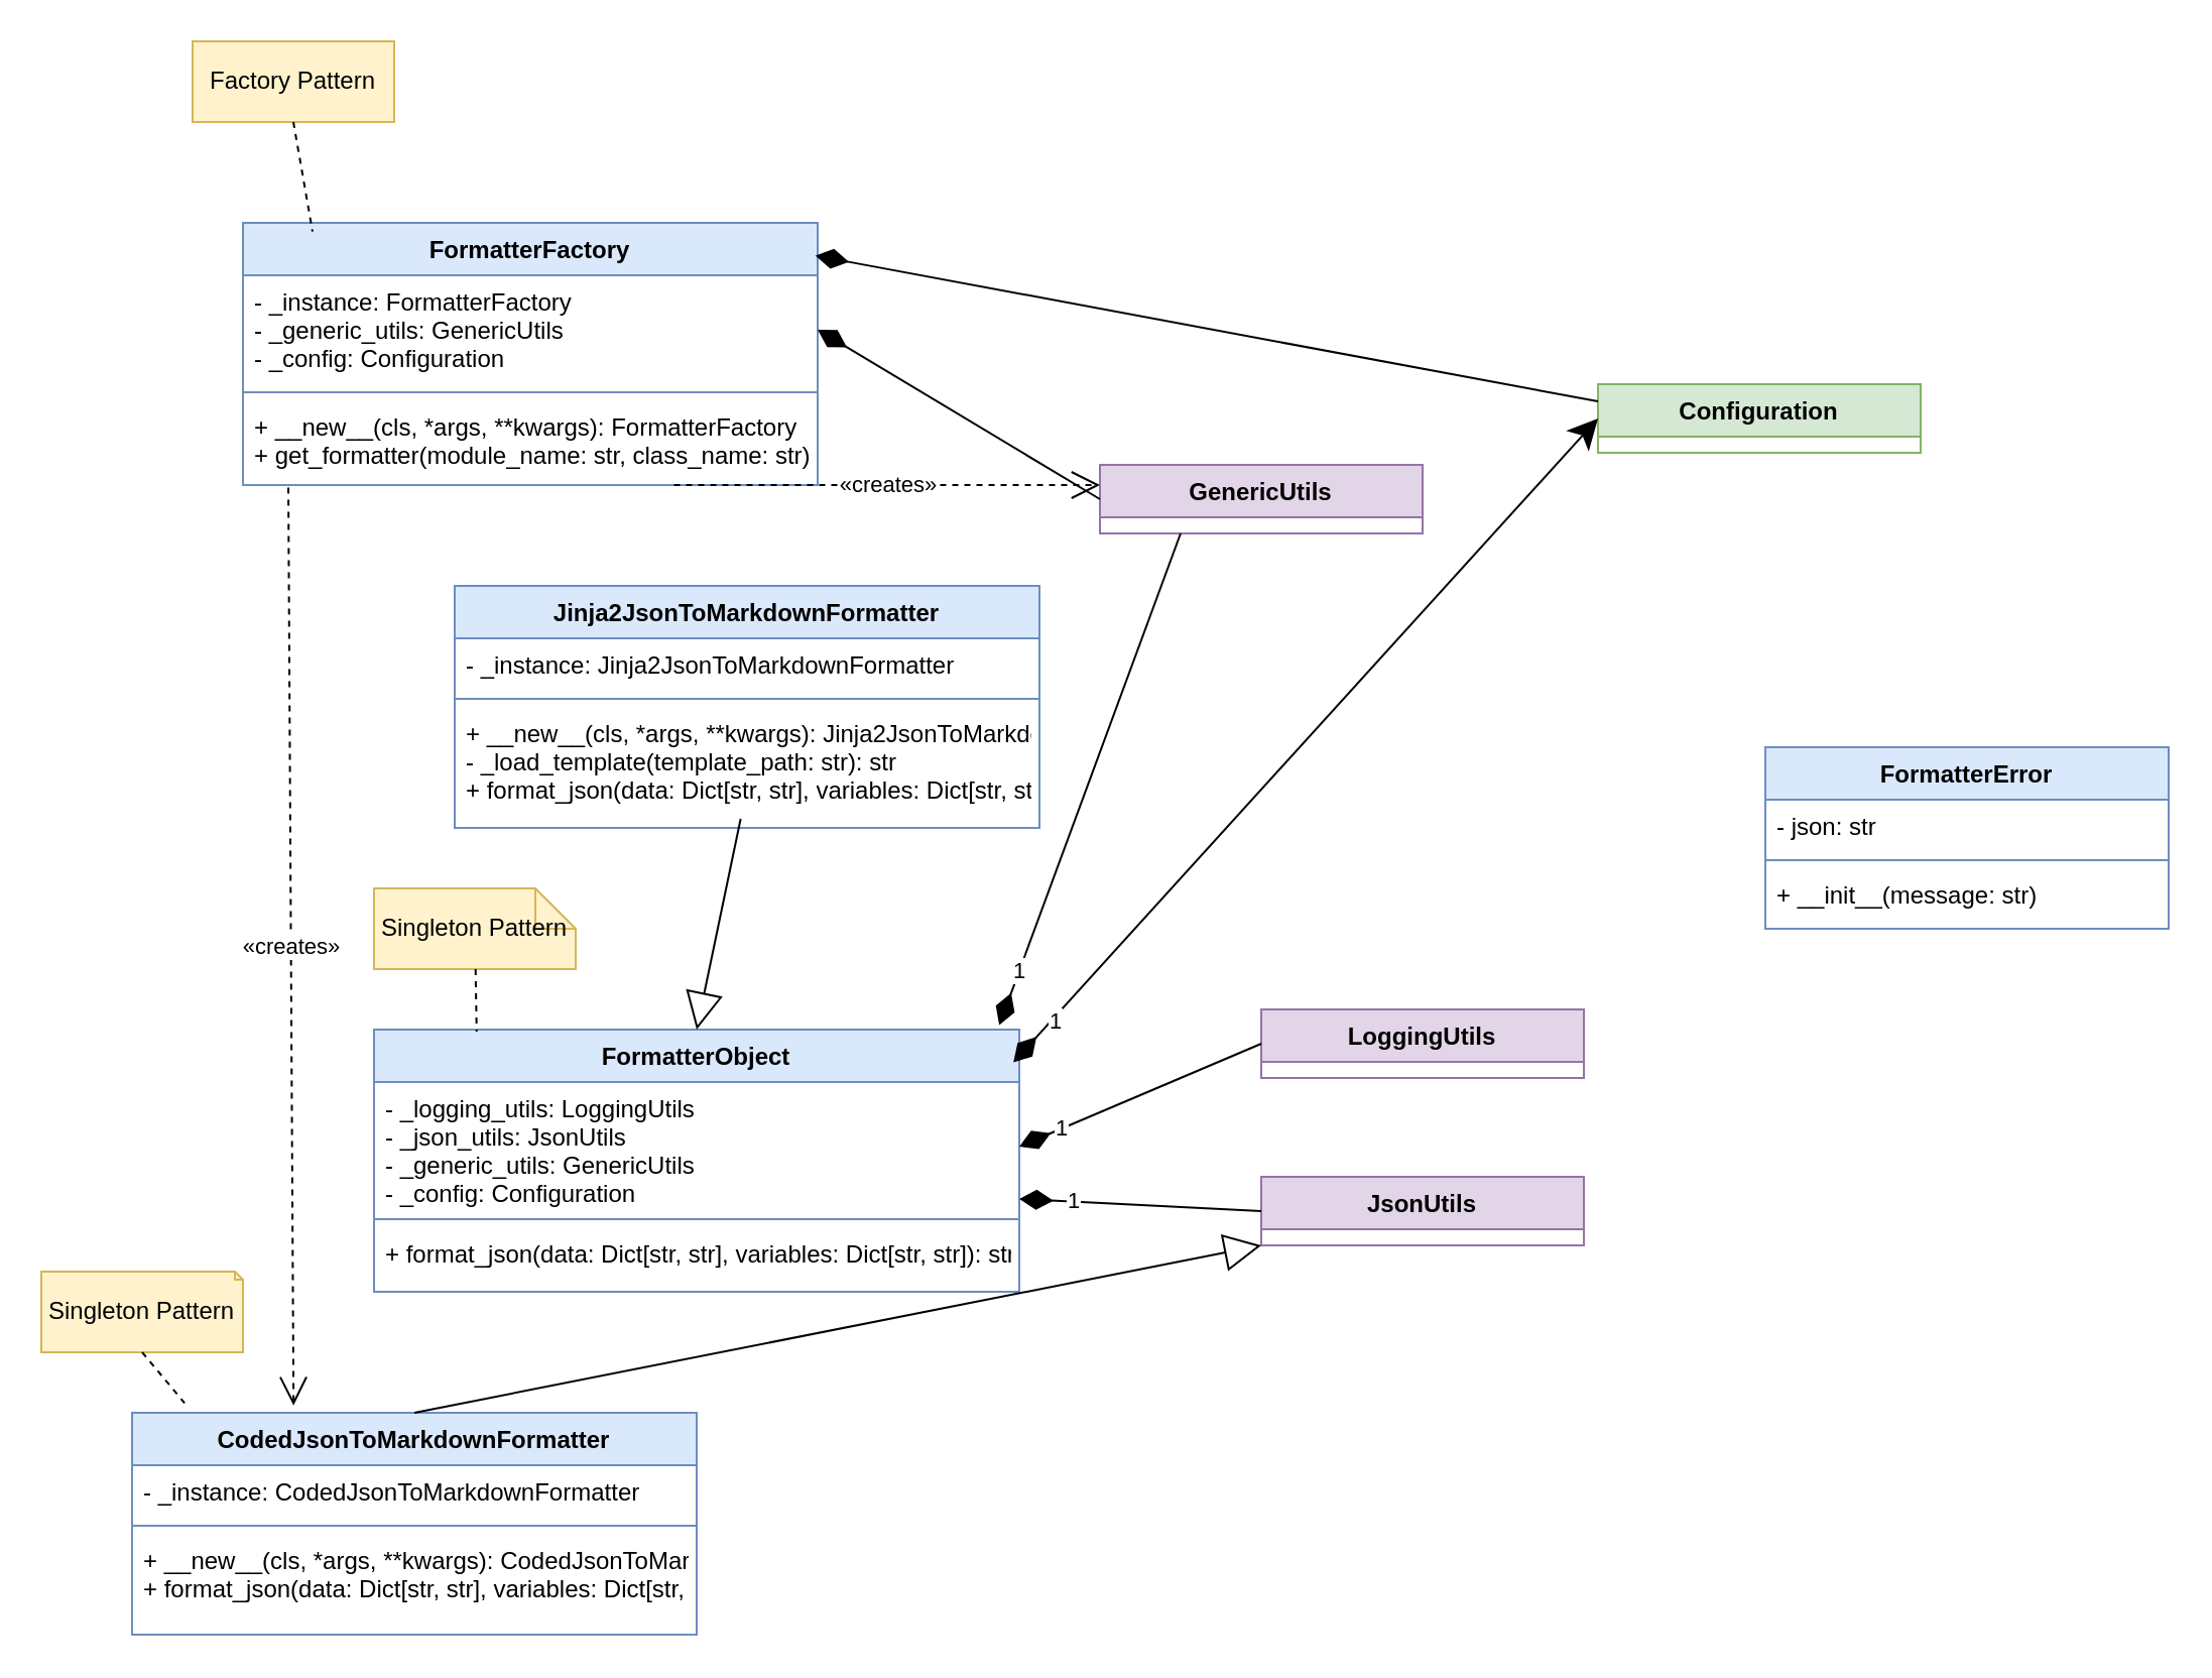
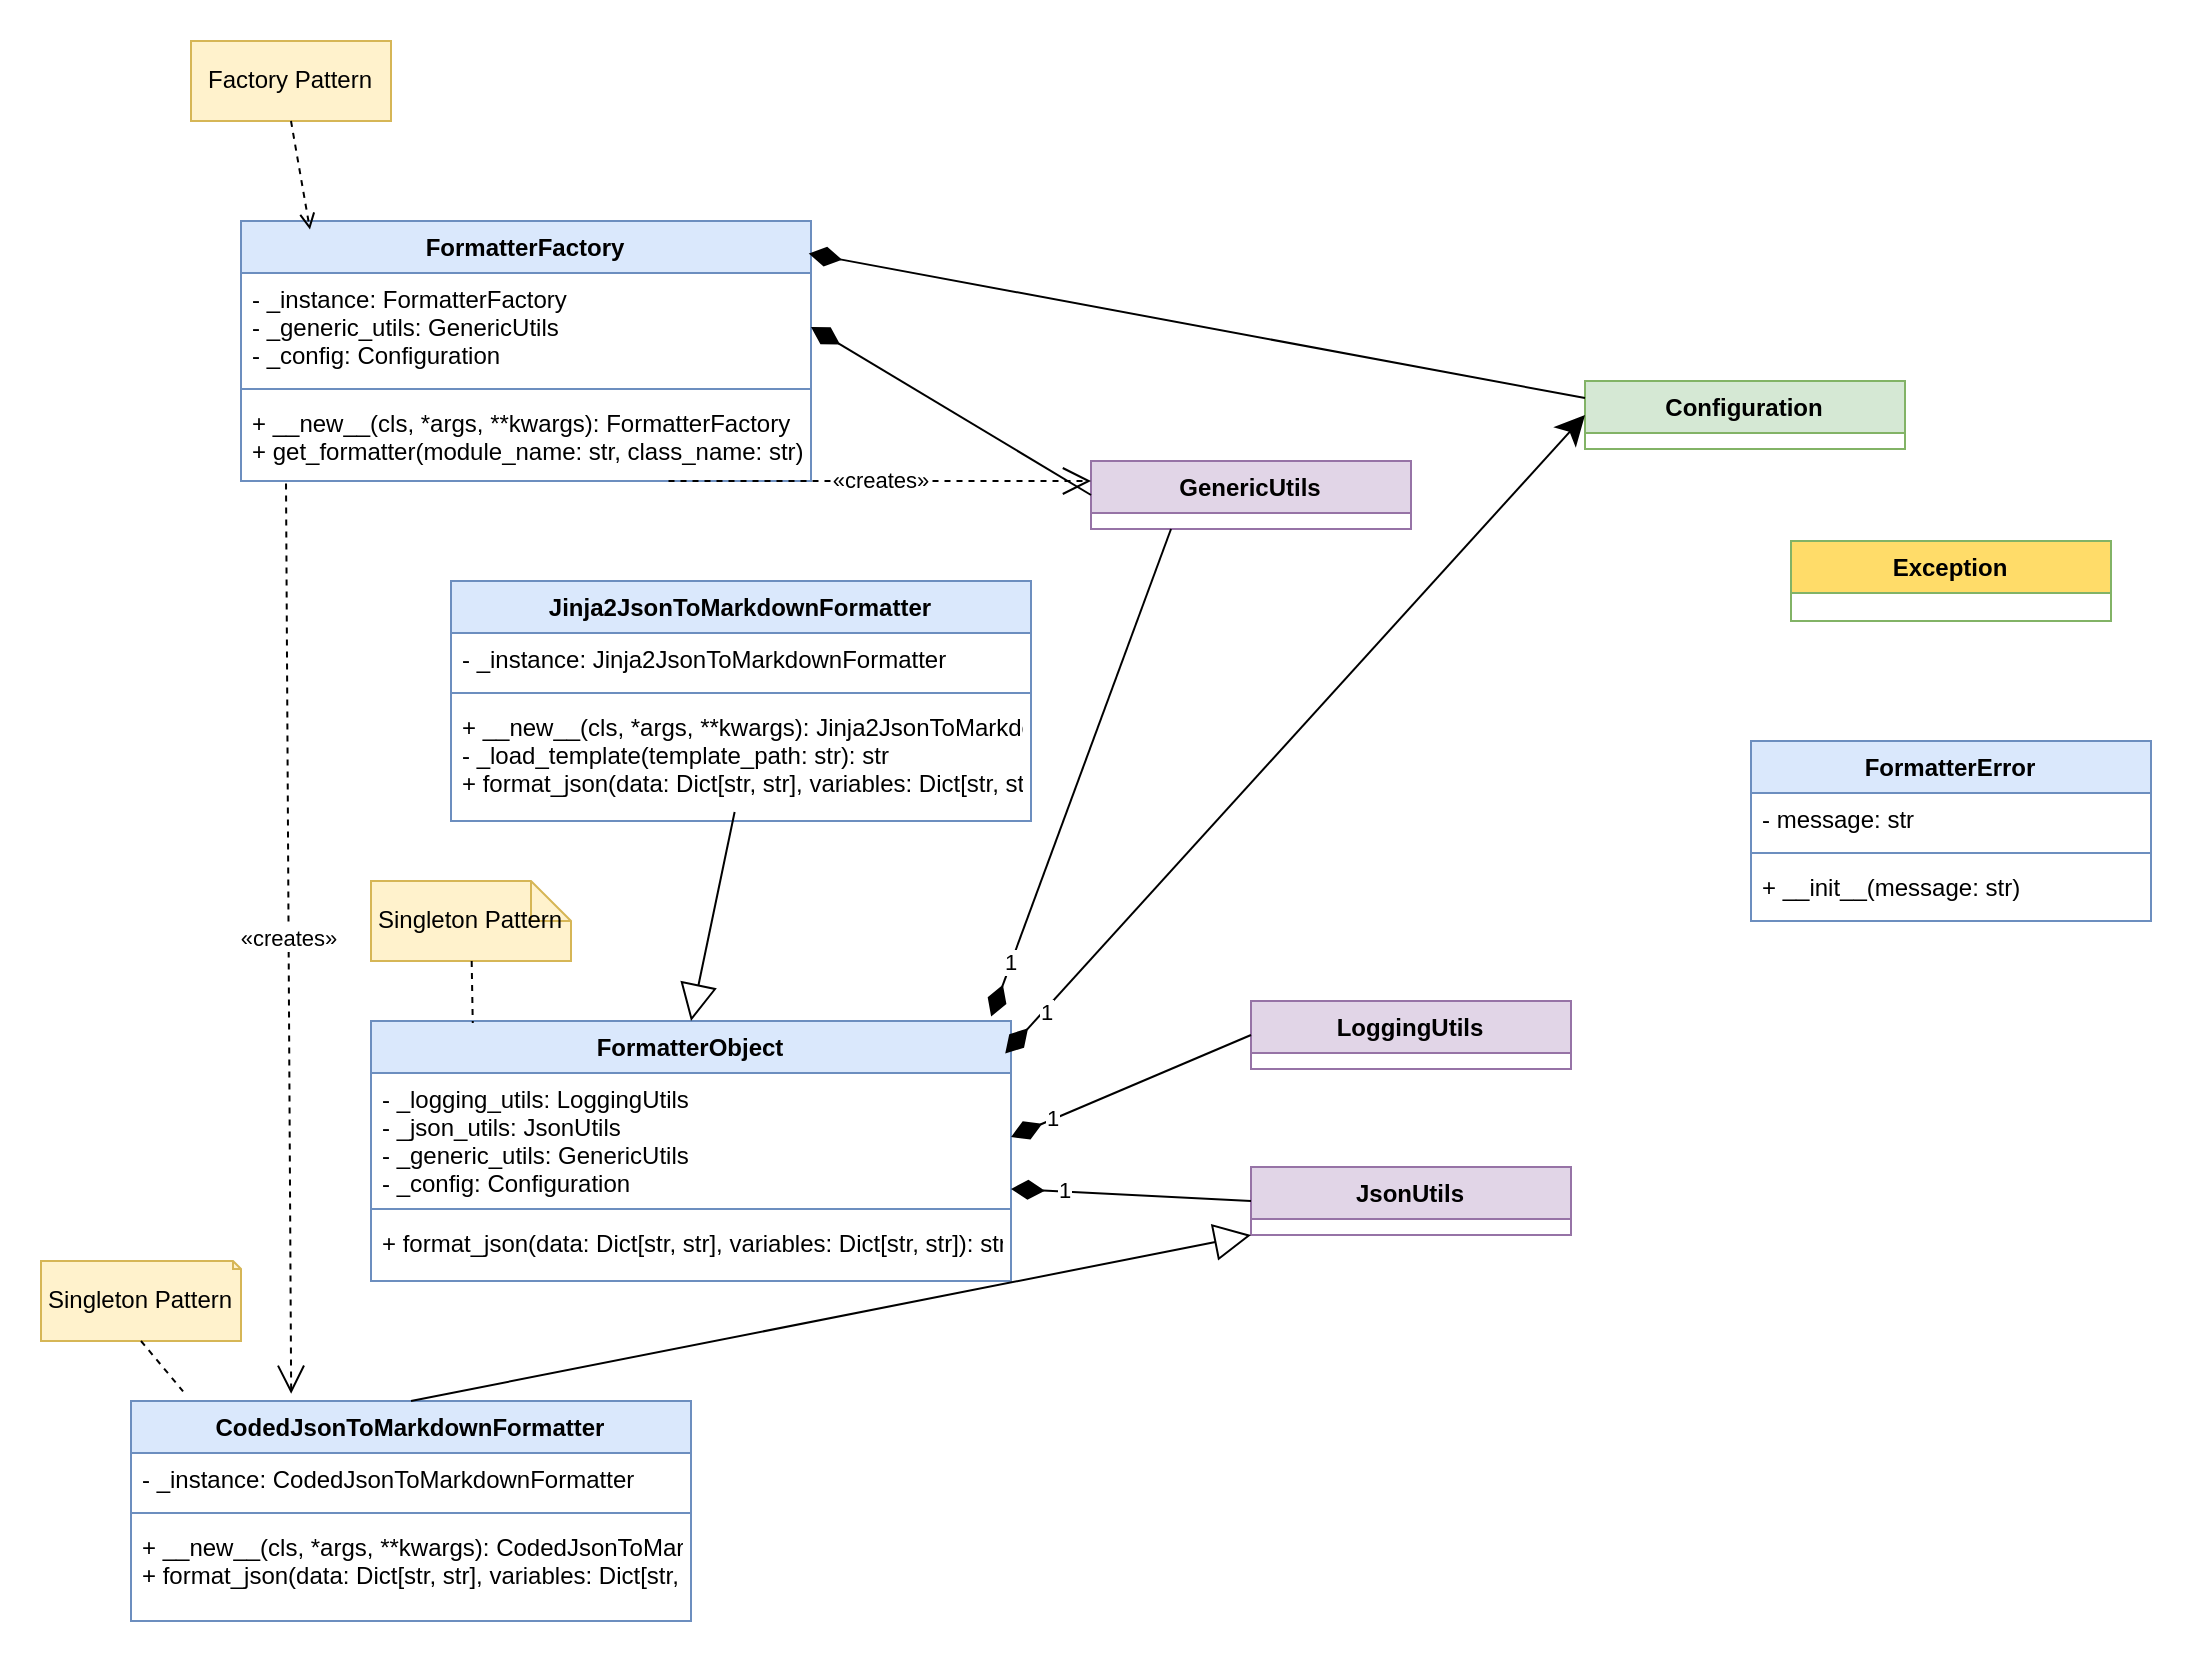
- <mxCell id="43" value="" style="endArrow=none;dashed=1;html=1;rounded=0;exitX=0.5;exitY=1;exitDx=0;exitDy=0;exitPerimeter=0;entryX=0.121;entryY=0.033;entryDx=0;entryDy=0;noEdgeStyle=1;orthogonal=1;entryPerimeter=0;" parent="1" source="42" target="10" edge="1"><mxGeometry width="50" height="50" relative="1" as="geometry"><mxPoint x="224" y="269" as="sourcePoint" /><mxPoint x="274" y="219" as="targetPoint" /><Array as="points" /></mxGeometry></mxCell>
+ <mxCell id="43" value="" style="endArrow=open;dashed=1;html=1;rounded=0;exitX=0.5;exitY=1;exitDx=0;exitDy=0;exitPerimeter=0;entryX=0.121;entryY=0.033;entryDx=0;entryDy=0;noEdgeStyle=1;orthogonal=1;entryPerimeter=0;" parent="1" source="42" target="10" edge="1"><mxGeometry width="50" height="50" relative="1" as="geometry"><mxPoint x="224" y="269" as="sourcePoint" /><mxPoint x="274" y="219" as="targetPoint" /><Array as="points" /></mxGeometry></mxCell>
+ <mxCell id="46" value="Exception" style="swimlane;fontStyle=1;align=center;verticalAlign=top;childLayout=stackLayout;horizontal=1;startSize=26;horizontalStack=0;resizeParent=1;resizeParentMax=0;resizeLast=0;collapsible=1;marginBottom=0;fillColor=#FFDC69;strokeColor=#82b366;" vertex="1" parent="1"><mxGeometry x="895" y="270" width="160" height="40" as="geometry"><mxRectangle x="827" y="230" width="110" height="30" as="alternateBounds" /></mxGeometry></mxCell>
- <mxCell id="3" value="- json: str" style="text;strokeColor=none;fillColor=none;align=left;verticalAlign=top;spacingLeft=4;spacingRight=4;overflow=hidden;rotatable=0;points=[[0,0.5],[1,0.5]];portConstraint=eastwest;" parent="2" vertex="1"><mxGeometry y="26" width="200" height="26" as="geometry" /></mxCell>
+ <mxCell id="3" value="- message: str" style="text;strokeColor=none;fillColor=none;align=left;verticalAlign=top;spacingLeft=4;spacingRight=4;overflow=hidden;rotatable=0;points=[[0,0.5],[1,0.5]];portConstraint=eastwest;" parent="2" vertex="1"><mxGeometry y="26" width="200" height="26" as="geometry" /></mxCell>
